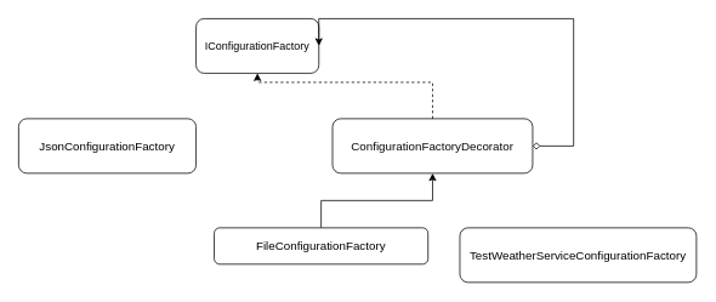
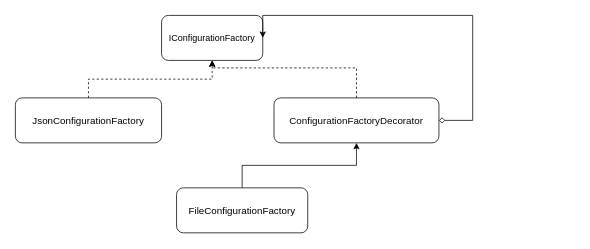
+ <mxCell id="3" style="edgeStyle=orthogonalEdgeStyle;rounded=0;orthogonalLoop=1;jettySize=auto;html=1;dashed=1;" parent="1" source="4" target="2" edge="1"><mxGeometry relative="1" as="geometry" /></mxCell>
- <mxCell id="9" value="&lt;div style=&quot;background-color:#ffffff;color:#080808&quot;&gt;&lt;div style=&quot;font-size: 9.8pt;&quot;&gt;&lt;span style=&quot;color:#000000;&quot;&gt;FileConfigurationFactory&lt;/span&gt;&lt;/div&gt;&lt;/div&gt;" style="rounded=1;whiteSpace=wrap;html=1;fontFamily=Helvetica;" parent="1" vertex="1"><mxGeometry x="235" y="250" width="235" height="40" as="geometry" /></mxCell>
+ <mxCell id="9" value="&lt;div style=&quot;background-color:#ffffff;color:#080808&quot;&gt;&lt;div style=&quot;font-size: 9.8pt;&quot;&gt;&lt;span style=&quot;color:#000000;&quot;&gt;FileConfigurationFactory&lt;/span&gt;&lt;/div&gt;&lt;/div&gt;" style="rounded=1;whiteSpace=wrap;html=1;fontFamily=Helvetica;" parent="1" vertex="1"><mxGeometry x="235" y="250" width="175" height="60" as="geometry" /></mxCell>
- <mxCell id="10" value="&lt;div style=&quot;background-color:#ffffff;color:#080808&quot;&gt;&lt;div style=&quot;font-size: 9.8pt;&quot;&gt;&lt;span style=&quot;color:#000000;&quot;&gt;TestWeatherServiceConfigurationFactory&lt;/span&gt;&lt;/div&gt;&lt;/div&gt;" style="rounded=1;whiteSpace=wrap;html=1;fontFamily=Helvetica;" parent="1" vertex="1"><mxGeometry x="505" y="250" width="260" height="60" as="geometry" /></mxCell>
